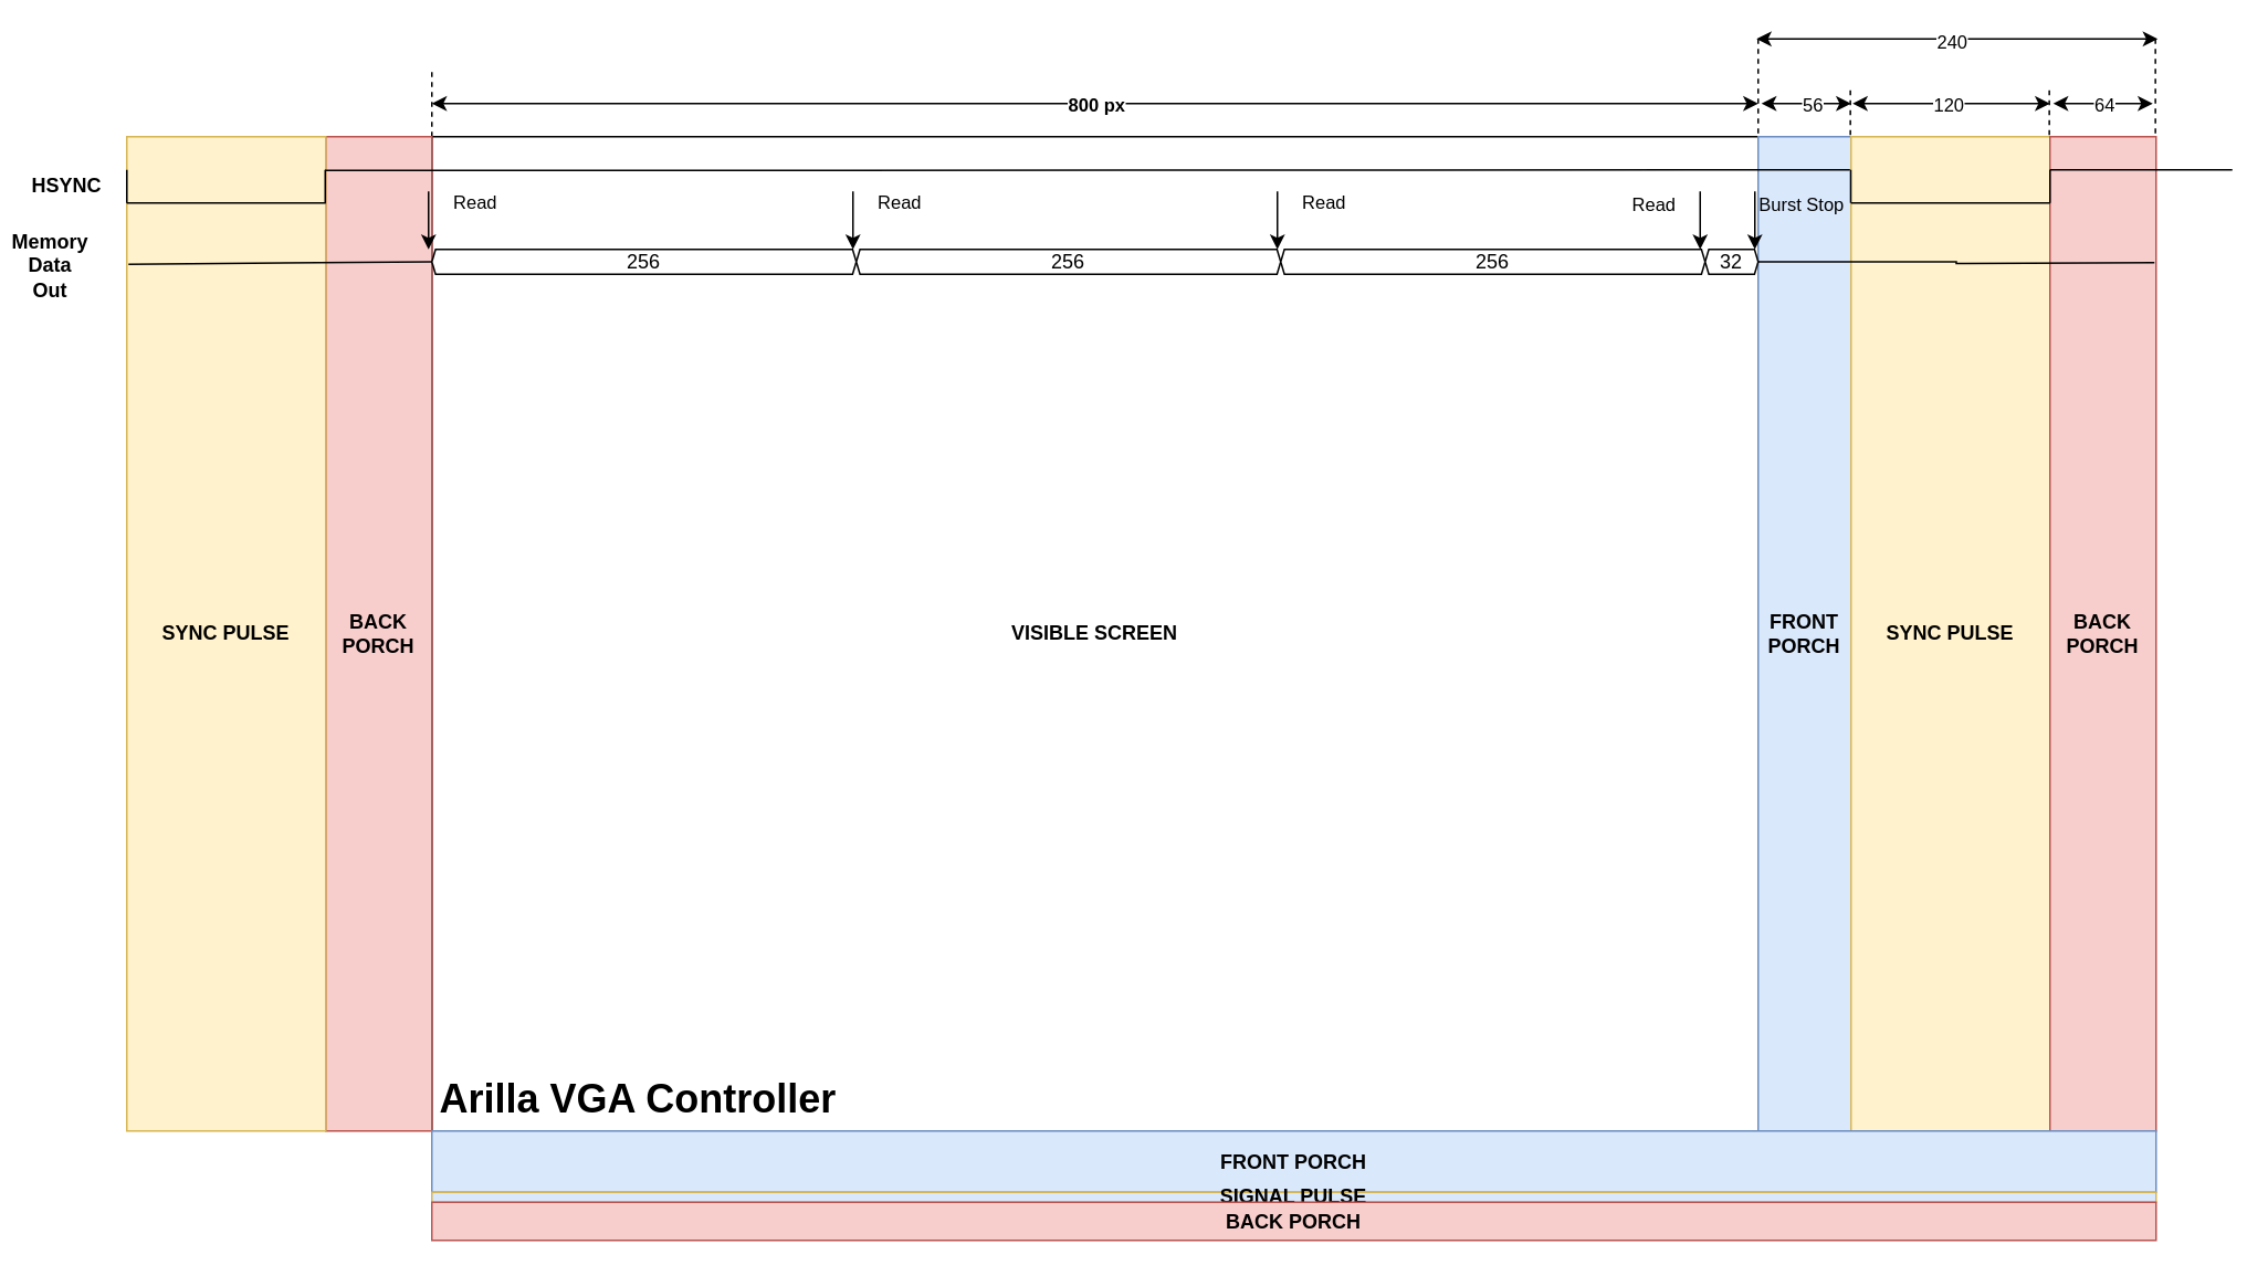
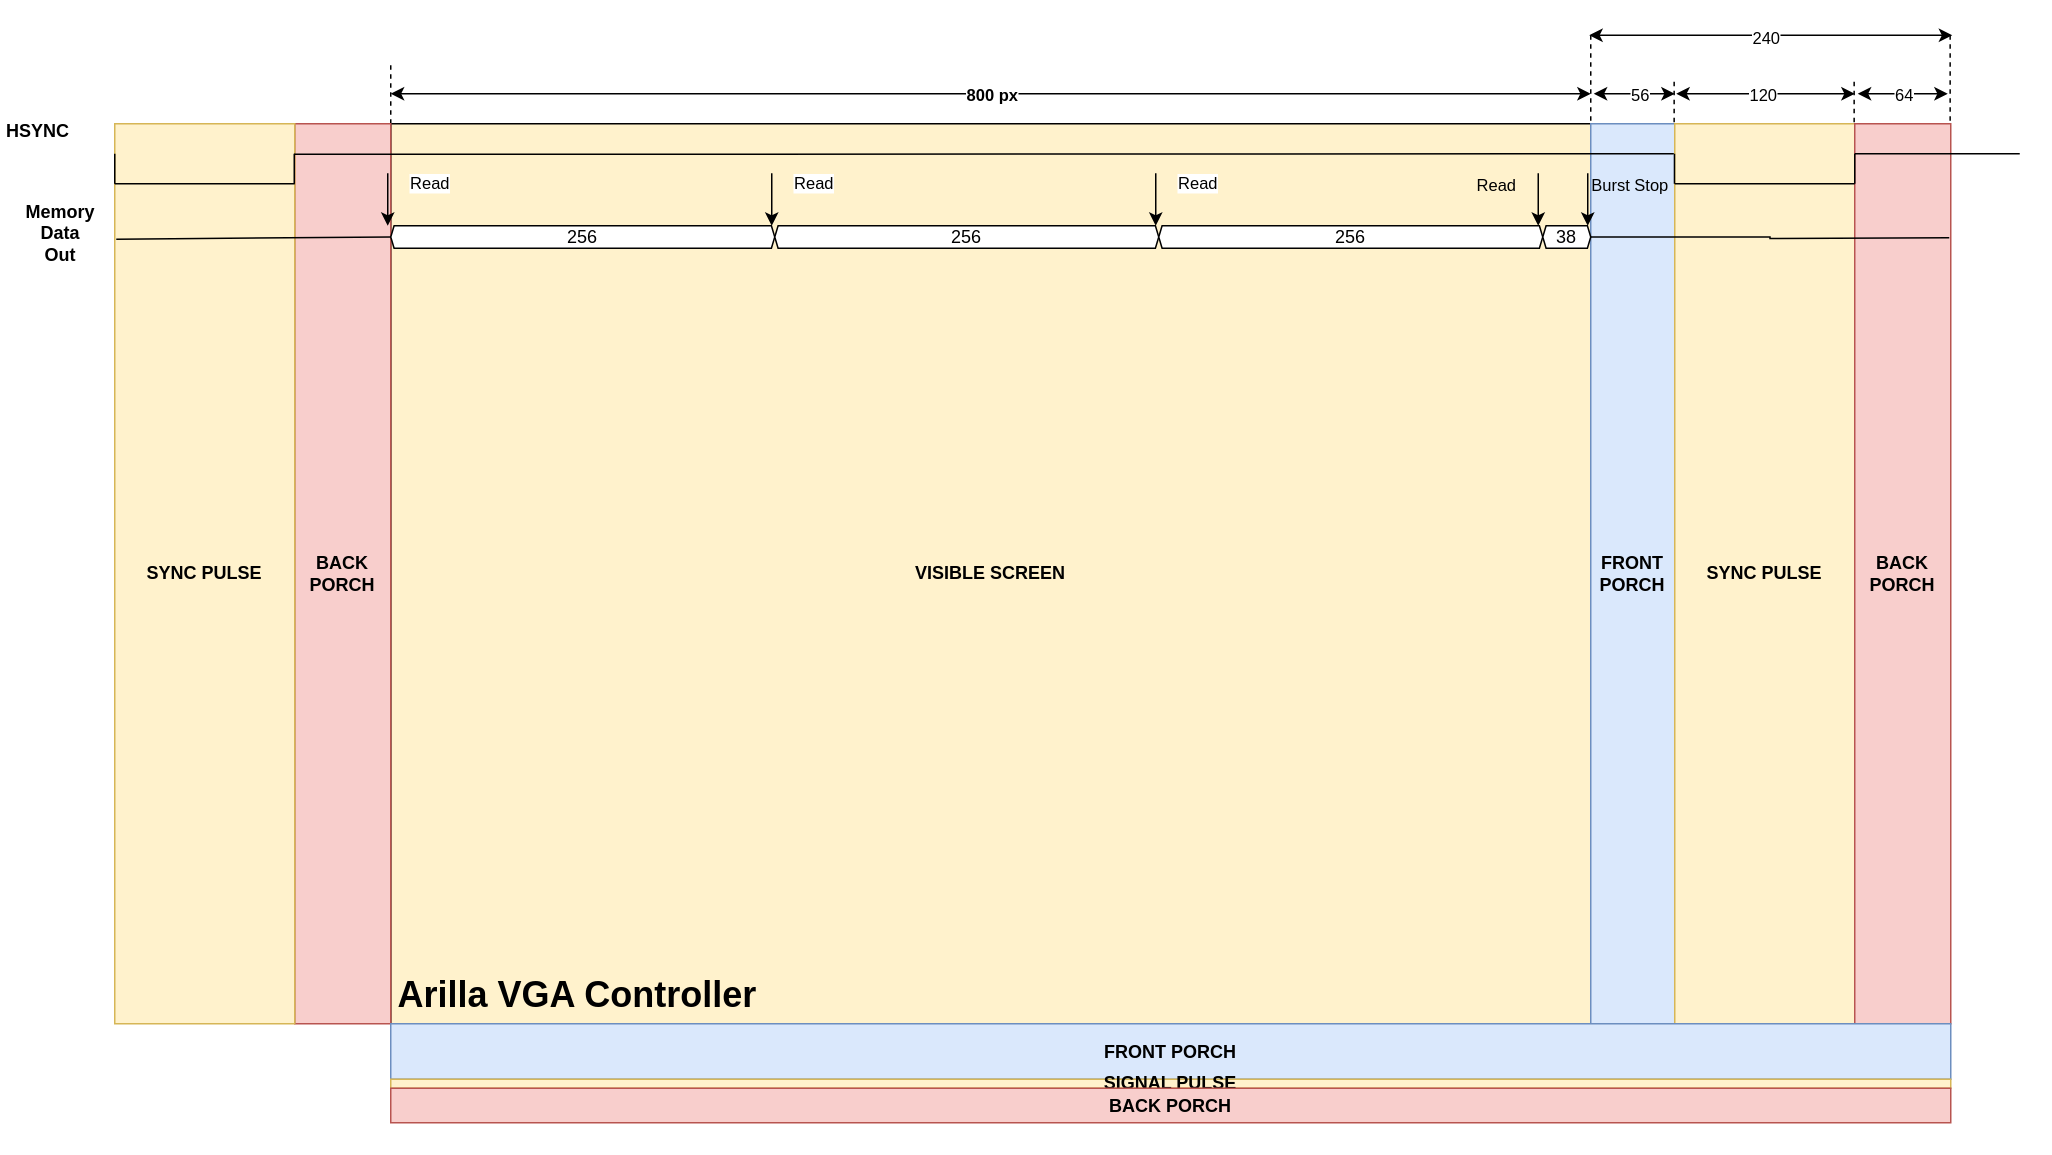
- <mxCell id="16" value="HSYNC" style="text;html=1;strokeColor=none;fillColor=none;align=center;verticalAlign=middle;whiteSpace=wrap;rounded=0;fontStyle=1" vertex="1" parent="1"><mxGeometry x="20" y="102" width="40" height="20" as="geometry" /></mxCell>
+ <mxCell id="16" value="HSYNC" style="text;html=1;strokeColor=none;fillColor=none;align=center;verticalAlign=middle;whiteSpace=wrap;rounded=0;fontStyle=1" vertex="1" parent="1"><mxGeometry x="5" y="77" width="40" height="20" as="geometry" /></mxCell>
- <mxCell id="36" value="32" style="shape=hexagon;perimeter=hexagonPerimeter2;whiteSpace=wrap;html=1;fixedSize=1;strokeColor=#000000;size=2.226;" vertex="1" parent="1"><mxGeometry x="1028" y="150" width="32" height="15" as="geometry" /></mxCell>
+ <mxCell id="36" value="38" style="shape=hexagon;perimeter=hexagonPerimeter2;whiteSpace=wrap;html=1;fixedSize=1;strokeColor=#000000;size=2.226;" vertex="1" parent="1"><mxGeometry x="1028" y="150" width="32" height="15" as="geometry" /></mxCell>
- <mxCell id="31" value="Memory Data Out" style="text;html=1;strokeColor=none;fillColor=none;align=center;verticalAlign=middle;whiteSpace=wrap;rounded=0;fontStyle=1" vertex="1" parent="1"><mxGeometry x="10" y="150" width="40" height="20" as="geometry" /></mxCell>
+ <mxCell id="31" value="Memory Data Out" style="text;html=1;strokeColor=none;fillColor=none;align=center;verticalAlign=middle;whiteSpace=wrap;rounded=0;fontStyle=1" vertex="1" parent="1"><mxGeometry x="20" y="145" width="40" height="20" as="geometry" /></mxCell>
- <mxCell id="5" value="VISIBLE SCREEN" style="rounded=0;whiteSpace=wrap;html=1;fontStyle=1" vertex="1" parent="1"><mxGeometry x="260" y="82" width="800" height="600" as="geometry" /></mxCell>
+ <mxCell id="5" value="VISIBLE SCREEN" style="rounded=0;whiteSpace=wrap;html=1;fontStyle=1;fillColor=#fff2cc;" vertex="1" parent="1"><mxGeometry x="260" y="82" width="800" height="600" as="geometry" /></mxCell>
- <mxCell id="48" value="&lt;b&gt;SIGNAL PULSE&lt;/b&gt;" style="rounded=0;whiteSpace=wrap;html=1;labelBackgroundColor=none;strokeColor=#d6b656;fillColor=#dae8fc;" vertex="1" parent="1"><mxGeometry x="260" y="719" width="1040" height="6" as="geometry" /></mxCell>
+ <mxCell id="48" value="&lt;b&gt;SIGNAL PULSE&lt;/b&gt;" style="rounded=0;whiteSpace=wrap;html=1;labelBackgroundColor=none;strokeColor=#d6b656;fillColor=#fff2cc;" vertex="1" parent="1"><mxGeometry x="260" y="719" width="1040" height="6" as="geometry" /></mxCell>
